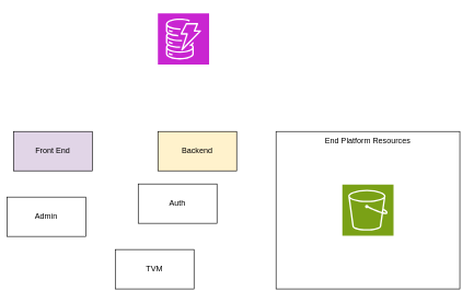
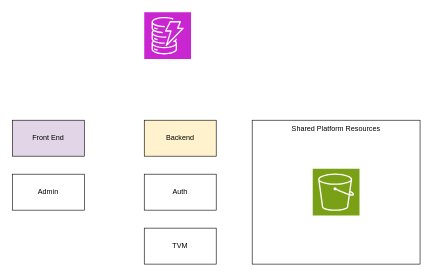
- <mxCell id="8" value="End Platform Resources" style="rounded=0;whiteSpace=wrap;html=1;verticalAlign=top;" vertex="1" parent="1"><mxGeometry x="420" y="200" width="280" height="240" as="geometry" /></mxCell>
+ <mxCell id="8" value="Shared Platform Resources" style="rounded=0;whiteSpace=wrap;html=1;verticalAlign=top;" vertex="1" parent="1"><mxGeometry x="420" y="200" width="280" height="240" as="geometry" /></mxCell>
- <mxCell id="4" value="Auth" style="rounded=0;whiteSpace=wrap;html=1;" vertex="1" parent="1"><mxGeometry x="210" y="280" width="120" height="60" as="geometry" /></mxCell>
+ <mxCell id="4" value="Auth" style="rounded=0;whiteSpace=wrap;html=1;" vertex="1" parent="1"><mxGeometry x="240" y="290" width="120" height="60" as="geometry" /></mxCell>
- <mxCell id="7" value="Admin" style="rounded=0;whiteSpace=wrap;html=1;" vertex="1" parent="1"><mxGeometry x="10" y="300" width="120" height="60" as="geometry" /></mxCell>
+ <mxCell id="7" value="Admin" style="rounded=0;whiteSpace=wrap;html=1;" vertex="1" parent="1"><mxGeometry x="20" y="290" width="120" height="60" as="geometry" /></mxCell>
- <mxCell id="5" value="TVM" style="rounded=0;whiteSpace=wrap;html=1;" vertex="1" parent="1"><mxGeometry x="175" y="380" width="120" height="60" as="geometry" /></mxCell>
+ <mxCell id="5" value="TVM" style="rounded=0;whiteSpace=wrap;html=1;" vertex="1" parent="1"><mxGeometry x="240" y="380" width="120" height="60" as="geometry" /></mxCell>
